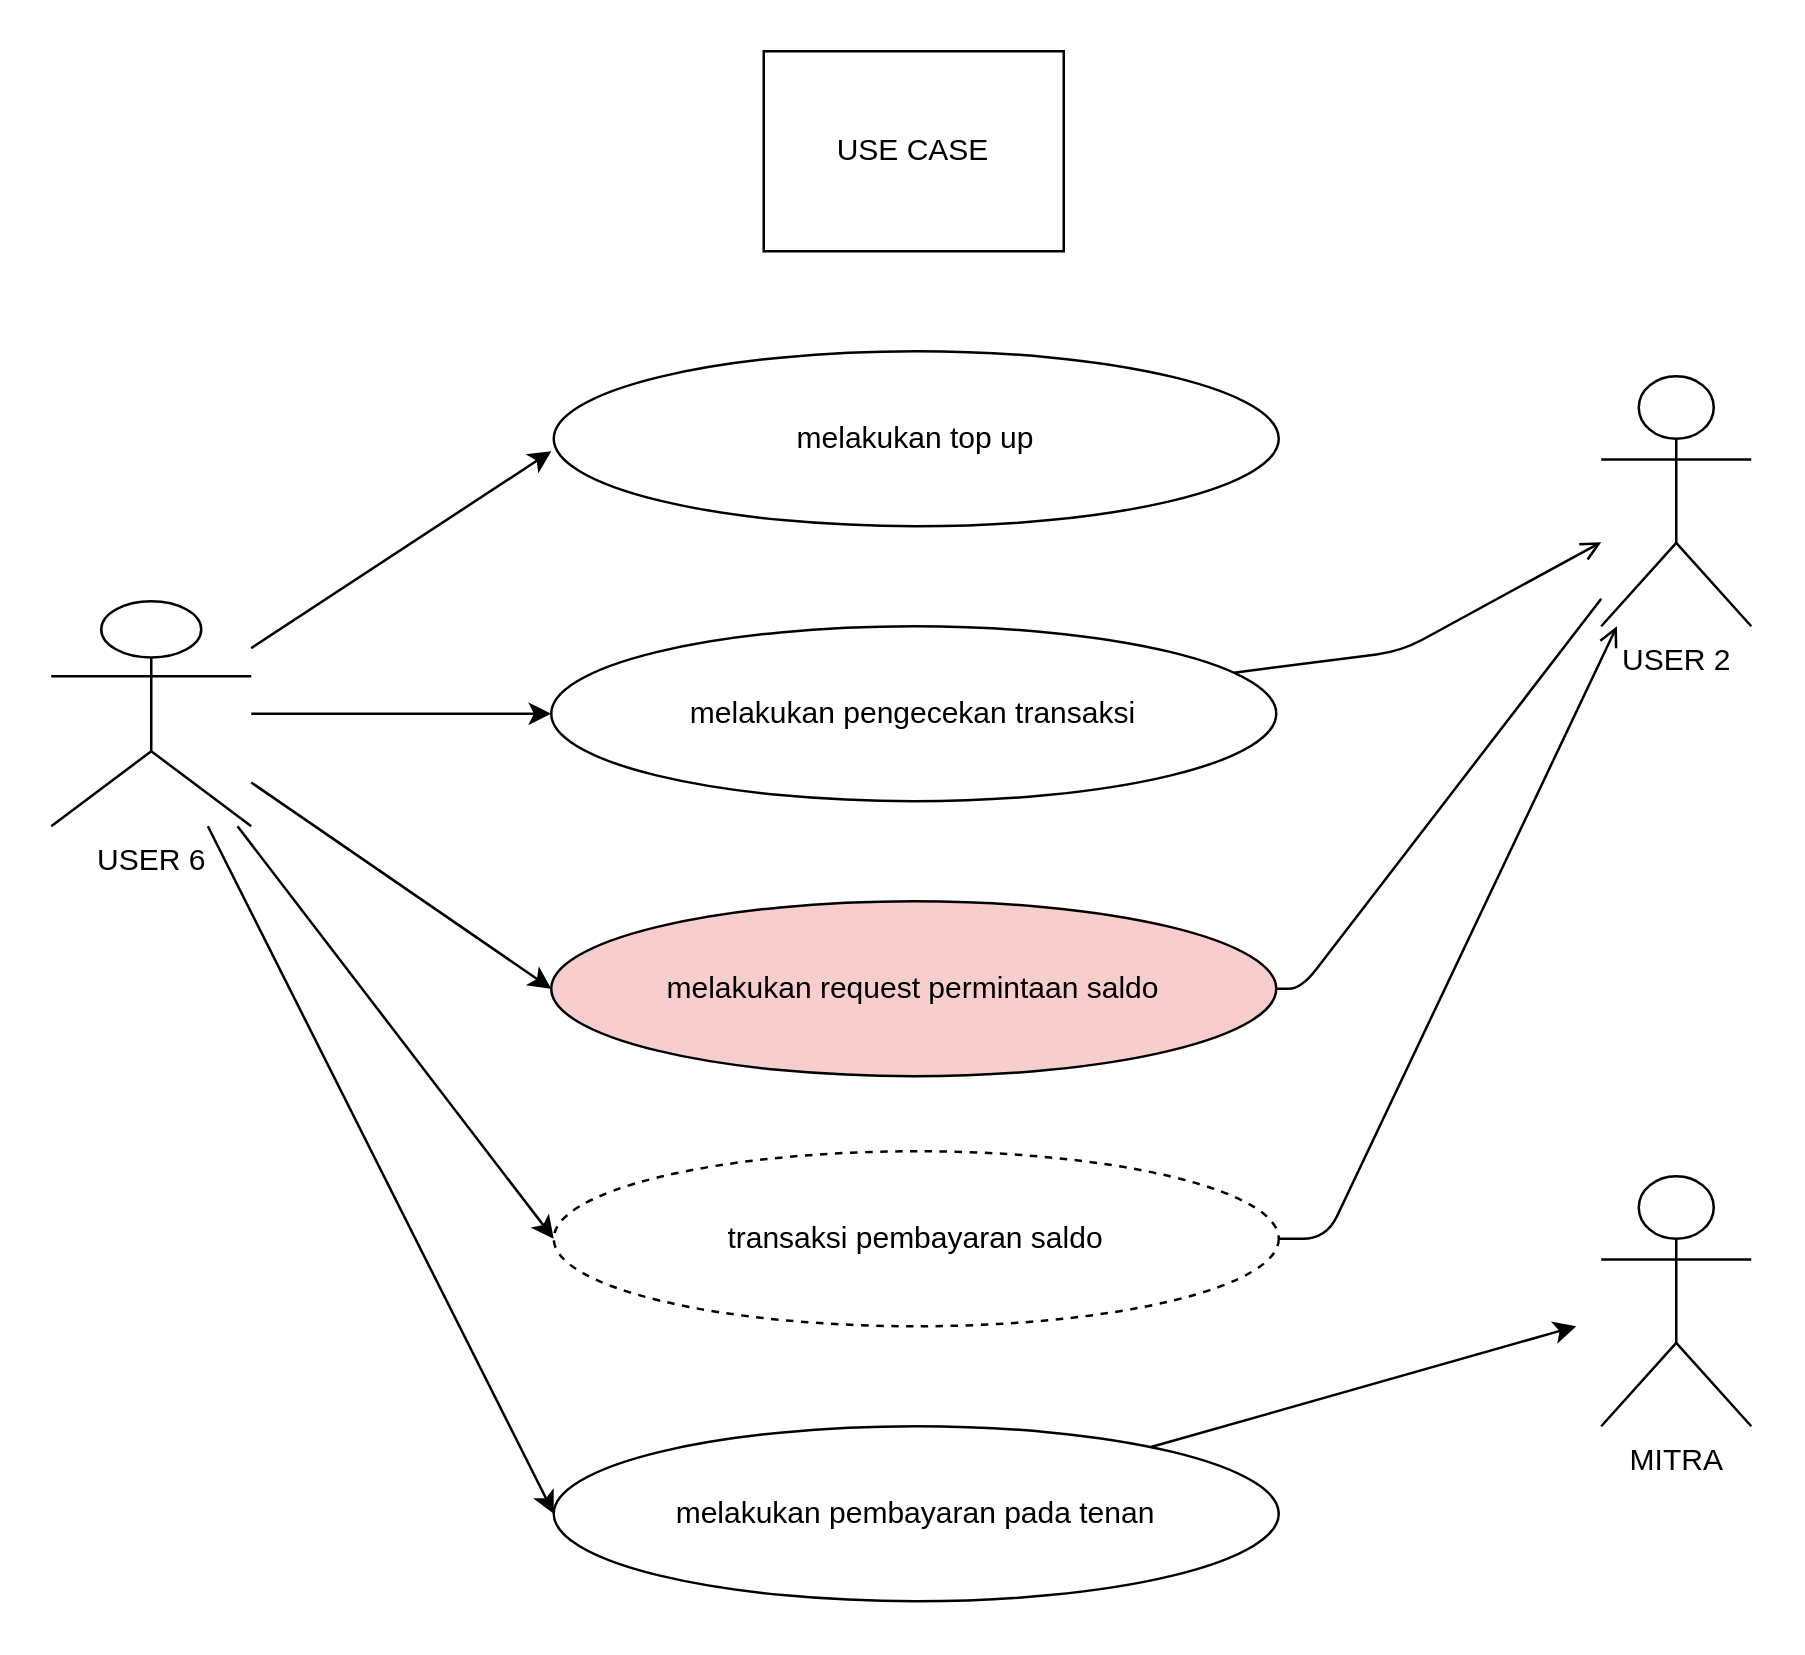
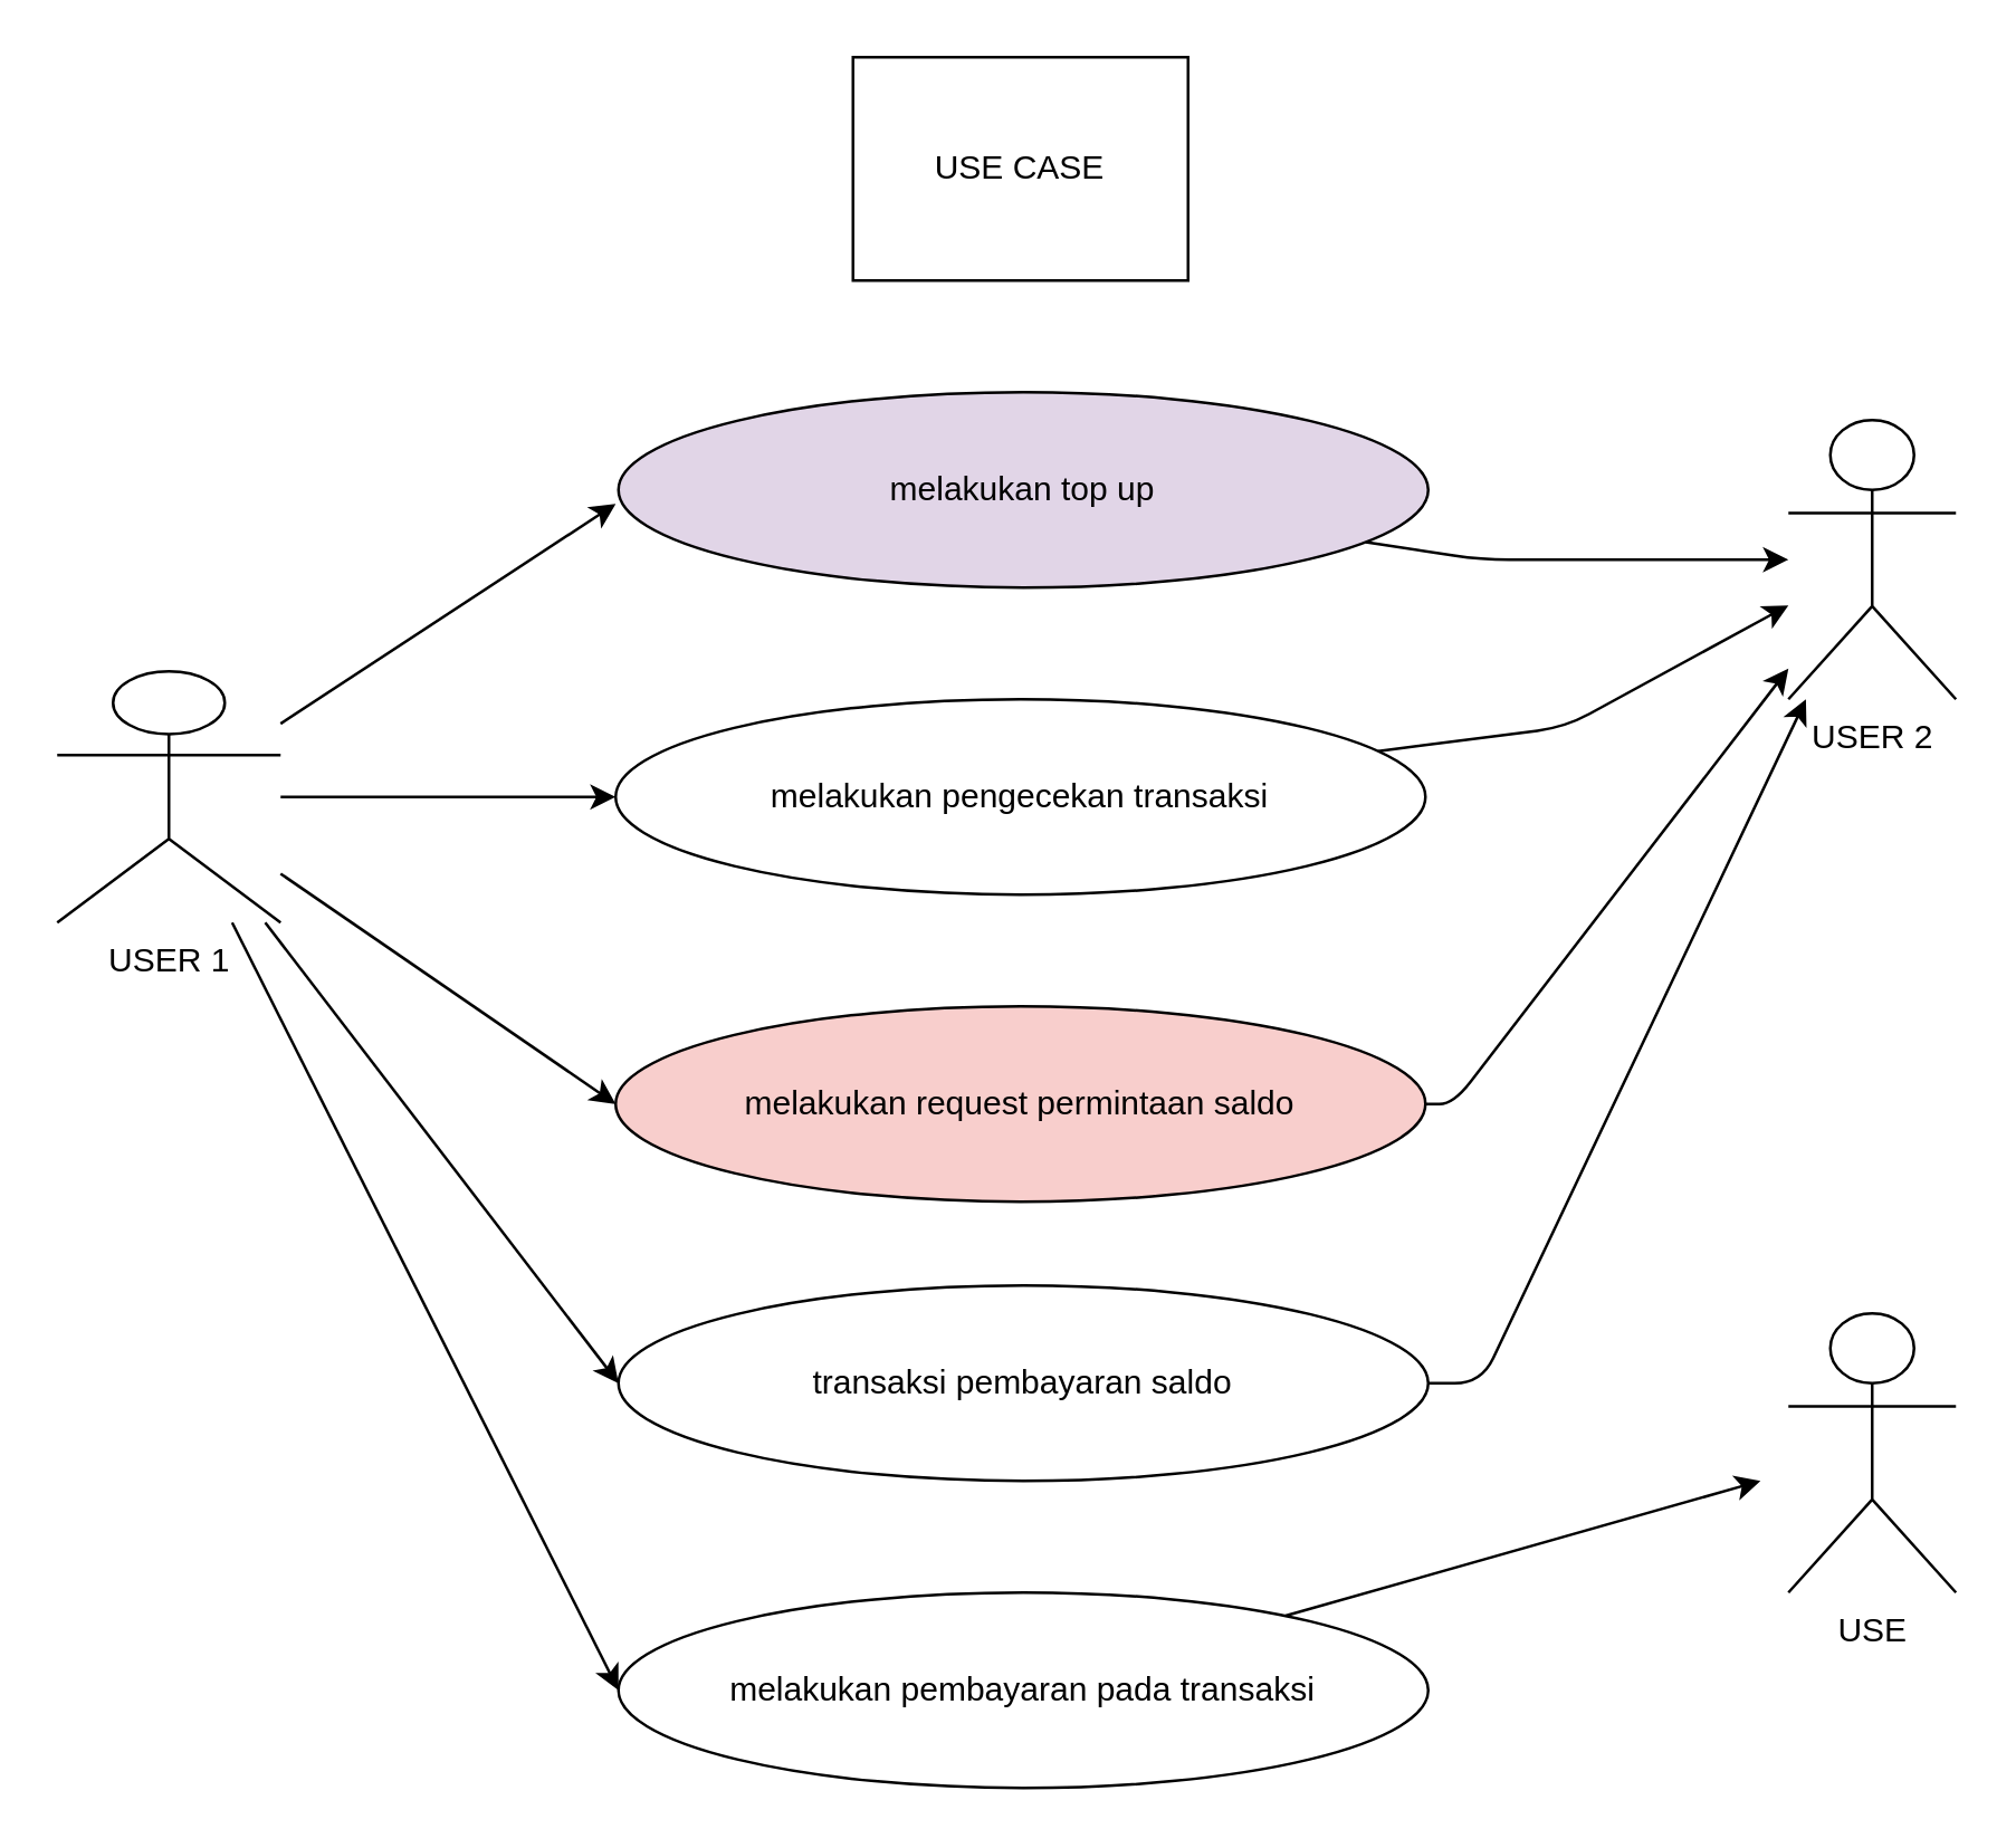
- <mxCell id="3" value="melakukan top up" style="ellipse;whiteSpace=wrap;html=1;" parent="1" vertex="1"><mxGeometry x="221" y="140" width="290" height="70" as="geometry" /></mxCell>
+ <mxCell id="3" value="melakukan top up" style="ellipse;whiteSpace=wrap;html=1;fillColor=#e1d5e7;" parent="1" vertex="1"><mxGeometry x="221" y="140" width="290" height="70" as="geometry" /></mxCell>
+ <mxCell id="2" style="edgeStyle=none;html=1;" parent="1" source="3" target="17" edge="1"><mxGeometry relative="1" as="geometry"><Array as="points"><mxPoint x="530" y="200" /></Array></mxGeometry></mxCell>
- <mxCell id="10" style="edgeStyle=none;html=1;endArrow=open;" parent="1" source="11" target="17" edge="1"><mxGeometry relative="1" as="geometry"><Array as="points"><mxPoint x="560" y="260" /></Array></mxGeometry></mxCell>
+ <mxCell id="10" style="edgeStyle=none;html=1;" parent="1" source="11" target="17" edge="1"><mxGeometry relative="1" as="geometry"><Array as="points"><mxPoint x="560" y="260" /></Array></mxGeometry></mxCell>
- <mxCell id="12" style="edgeStyle=none;html=1;endArrow=none;" parent="1" source="13" target="17" edge="1"><mxGeometry relative="1" as="geometry"><Array as="points"><mxPoint x="520" y="395" /></Array></mxGeometry></mxCell>
+ <mxCell id="12" style="edgeStyle=none;html=1;" parent="1" source="13" target="17" edge="1"><mxGeometry relative="1" as="geometry"><Array as="points"><mxPoint x="520" y="395" /></Array></mxGeometry></mxCell>
- <mxCell id="19" style="edgeStyle=none;html=1;endArrow=open;" parent="1" source="20" target="17" edge="1"><mxGeometry relative="1" as="geometry"><Array as="points"><mxPoint x="530" y="495" /></Array></mxGeometry></mxCell>
+ <mxCell id="19" style="edgeStyle=none;html=1;" parent="1" source="20" target="17" edge="1"><mxGeometry relative="1" as="geometry"><Array as="points"><mxPoint x="530" y="495" /></Array></mxGeometry></mxCell>
- <mxCell id="9" value="USER 6" style="shape=umlActor;verticalLabelPosition=bottom;verticalAlign=top;html=1;outlineConnect=0;" parent="1" vertex="1"><mxGeometry x="20" y="240" width="80" height="90" as="geometry" /></mxCell>
+ <mxCell id="9" value="USER 1" style="shape=umlActor;verticalLabelPosition=bottom;verticalAlign=top;html=1;outlineConnect=0;" parent="1" vertex="1"><mxGeometry x="20" y="240" width="80" height="90" as="geometry" /></mxCell>
- <mxCell id="20" value="transaksi pembayaran saldo" style="ellipse;whiteSpace=wrap;html=1;dashed=1;" parent="1" vertex="1"><mxGeometry x="221" y="460" width="290" height="70" as="geometry" /></mxCell>
+ <mxCell id="20" value="transaksi pembayaran saldo" style="ellipse;whiteSpace=wrap;html=1;" parent="1" vertex="1"><mxGeometry x="221" y="460" width="290" height="70" as="geometry" /></mxCell>
- <mxCell id="18" value="MITRA" style="shape=umlActor;verticalLabelPosition=bottom;verticalAlign=top;html=1;outlineConnect=0;" parent="1" vertex="1"><mxGeometry x="640" y="470" width="60" height="100" as="geometry" /></mxCell>
+ <mxCell id="18" value="USE" style="shape=umlActor;verticalLabelPosition=bottom;verticalAlign=top;html=1;outlineConnect=0;" parent="1" vertex="1"><mxGeometry x="640" y="470" width="60" height="100" as="geometry" /></mxCell>
- <mxCell id="16" value="melakukan pembayaran pada tenan" style="ellipse;whiteSpace=wrap;html=1;" parent="1" vertex="1"><mxGeometry x="221" y="570" width="290" height="70" as="geometry" /></mxCell>
+ <mxCell id="16" value="melakukan pembayaran pada transaksi" style="ellipse;whiteSpace=wrap;html=1;" parent="1" vertex="1"><mxGeometry x="221" y="570" width="290" height="70" as="geometry" /></mxCell>
